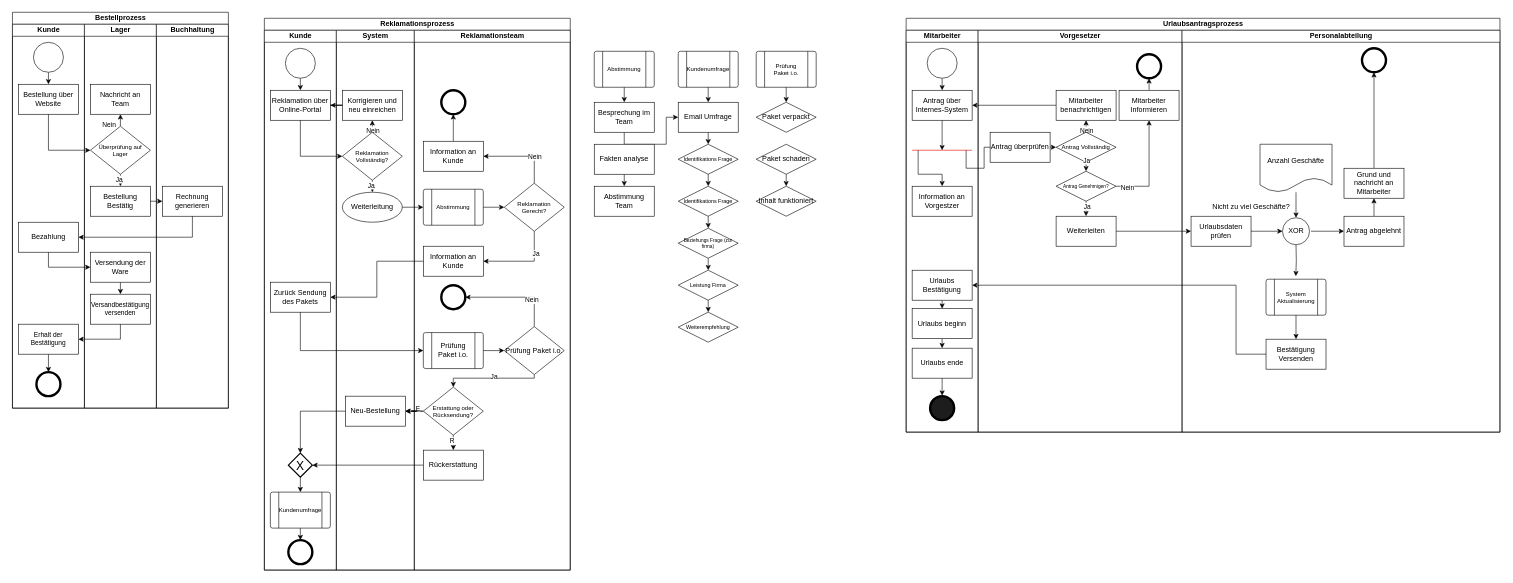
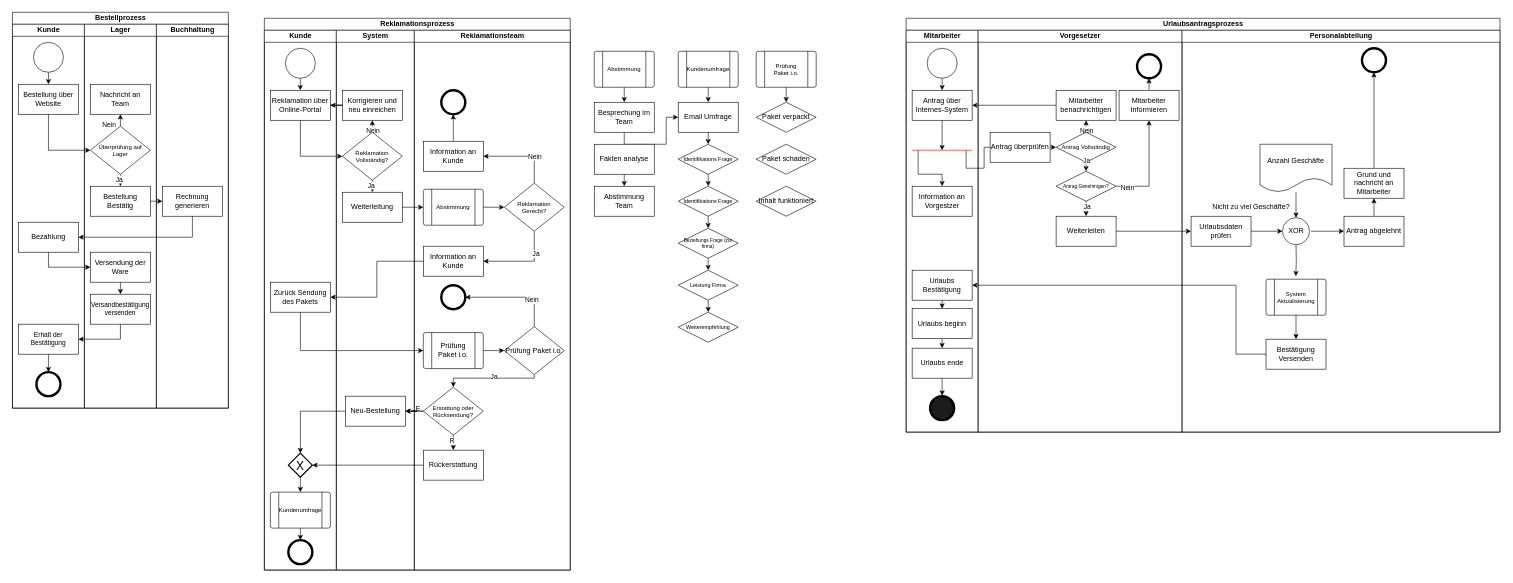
- <mxCell id="122" style="edgeStyle=orthogonalEdgeStyle;rounded=0;orthogonalLoop=1;jettySize=auto;html=1;exitX=0.5;exitY=1;exitDx=0;exitDy=0;entryX=0.5;entryY=0;entryDx=0;entryDy=0;" parent="1" source="123" target="124" edge="1"><mxGeometry relative="1" as="geometry" /></mxCell>
- <mxCell id="48" value="Weiterleitung" style="ellipse;whiteSpace=wrap;html=1;" parent="42" vertex="1"><mxGeometry x="10" y="270" width="100" height="50" as="geometry" /></mxCell>
+ <mxCell id="48" value="Weiterleitung" style="rounded=0;whiteSpace=wrap;html=1;" parent="42" vertex="1"><mxGeometry x="10" y="270" width="100" height="50" as="geometry" /></mxCell>
